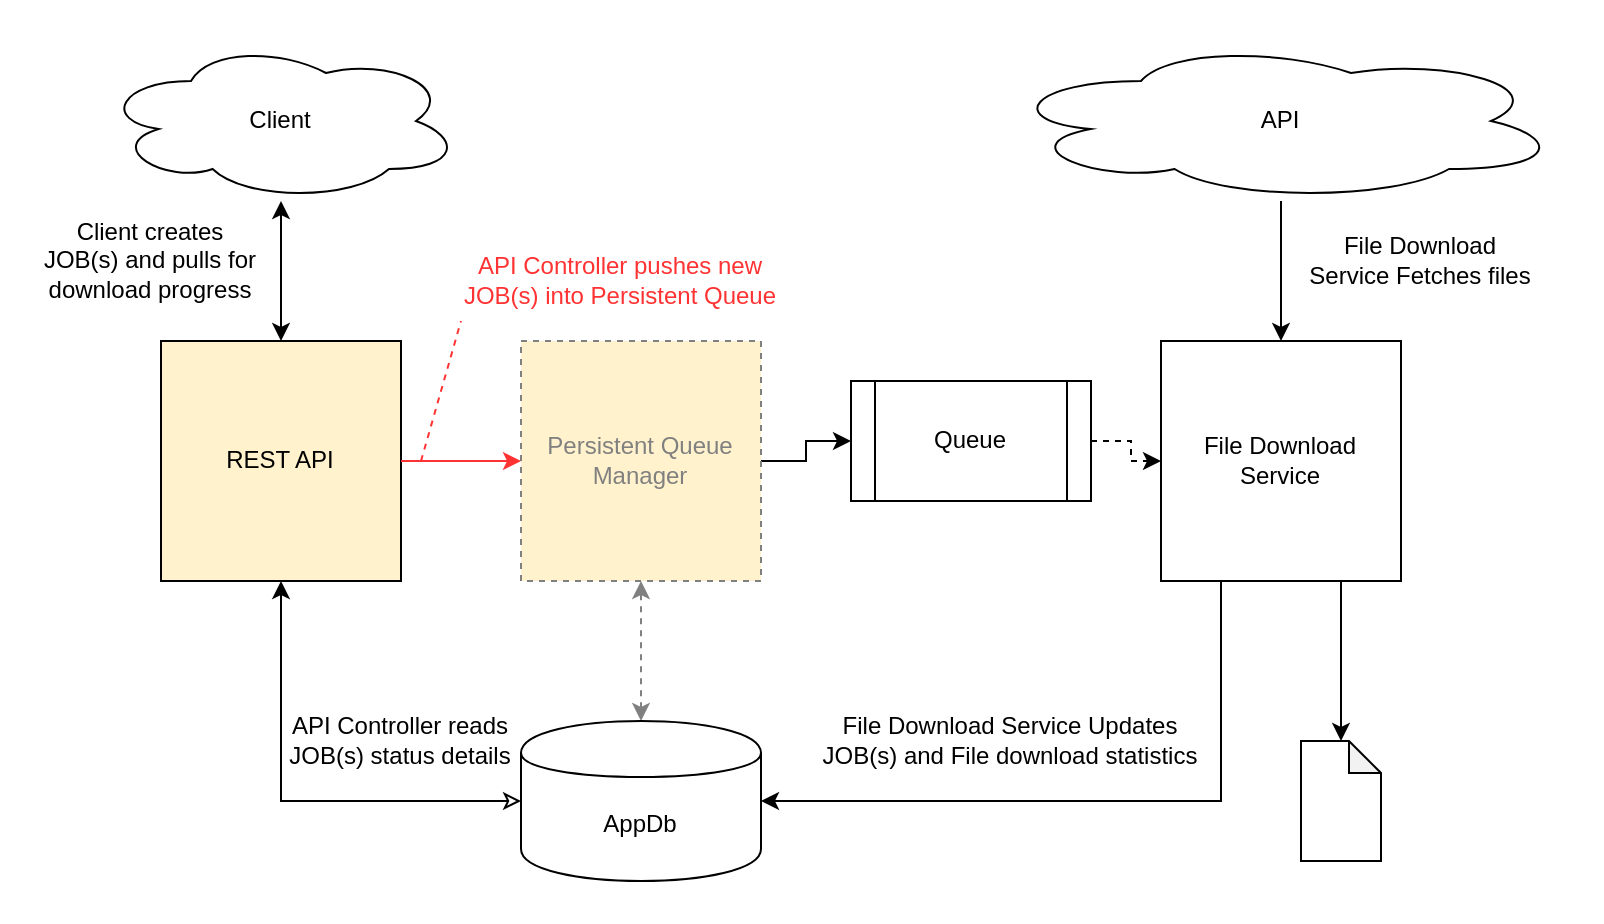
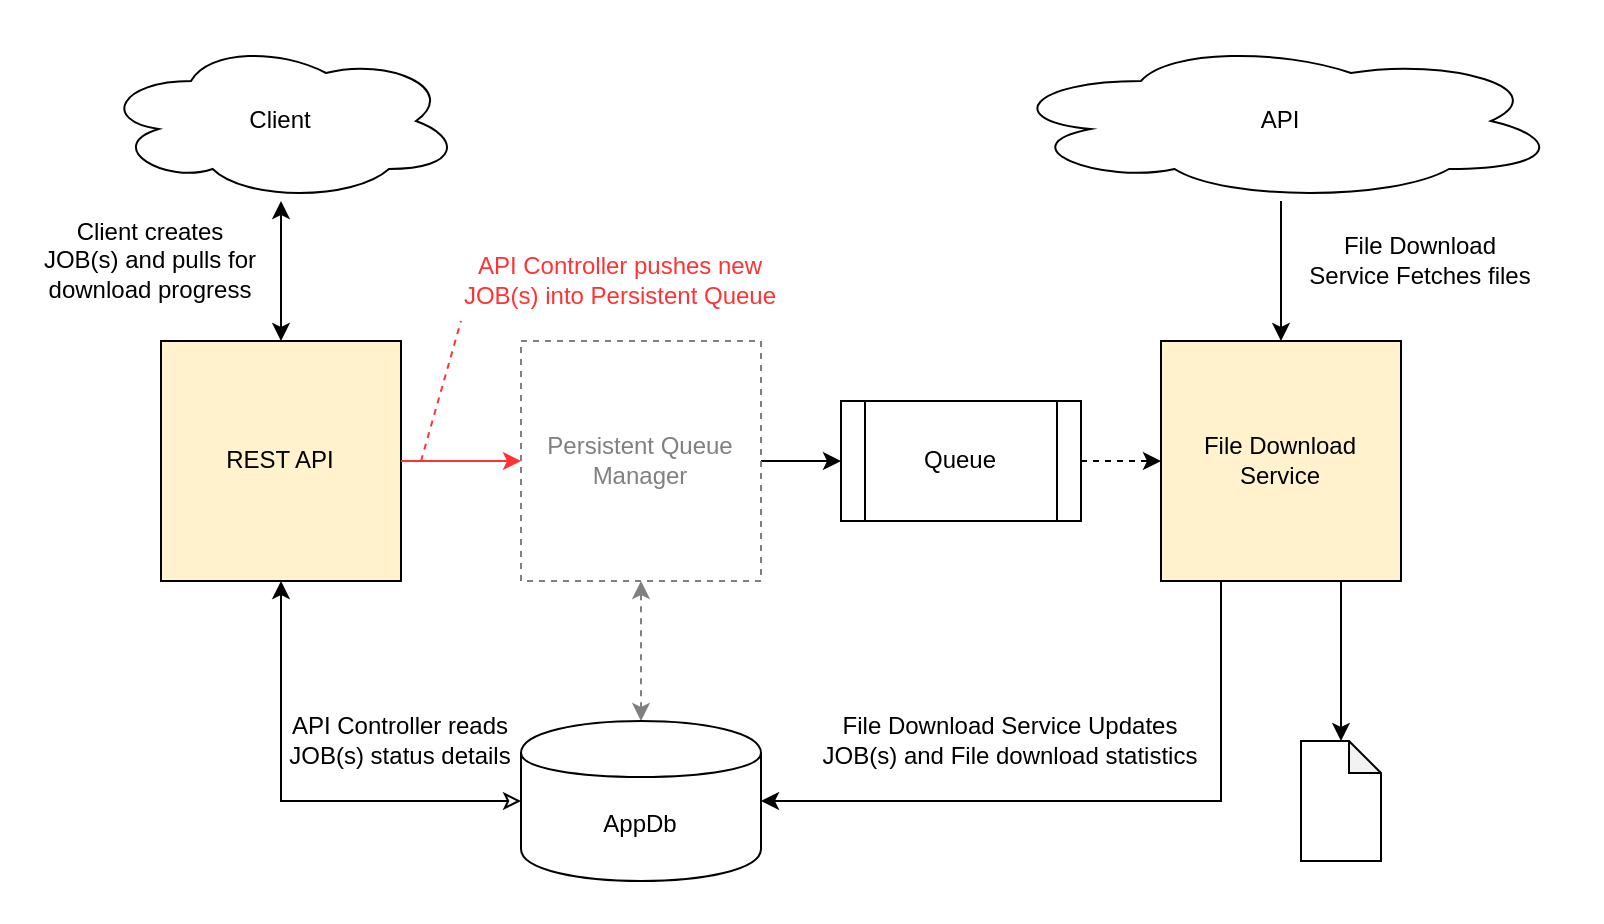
- <mxCell id="5" value="Queue" style="shape=process;whiteSpace=wrap;html=1;backgroundOutline=1;" vertex="1" parent="1"><mxGeometry x="425" y="190" width="120" height="60" as="geometry" /></mxCell>
+ <mxCell id="5" value="Queue" style="shape=process;whiteSpace=wrap;html=1;backgroundOutline=1;" vertex="1" parent="1"><mxGeometry x="420" y="200" width="120" height="60" as="geometry" /></mxCell>
- <mxCell id="10" value="Persistent Queue Manager" style="whiteSpace=wrap;html=1;aspect=fixed;dashed=1;strokeColor=#808080;fontColor=#808080;fillColor=#fff2cc;" vertex="1" parent="1"><mxGeometry x="260" y="170" width="120" height="120" as="geometry" /></mxCell>
+ <mxCell id="10" value="Persistent Queue Manager" style="whiteSpace=wrap;html=1;aspect=fixed;dashed=1;strokeColor=#808080;fontColor=#808080;" vertex="1" parent="1"><mxGeometry x="260" y="170" width="120" height="120" as="geometry" /></mxCell>
- <mxCell id="13" value="File Download Service" style="whiteSpace=wrap;html=1;aspect=fixed;" vertex="1" parent="1"><mxGeometry x="580" y="170" width="120" height="120" as="geometry" /></mxCell>
+ <mxCell id="13" value="File Download Service" style="whiteSpace=wrap;html=1;aspect=fixed;fillColor=#fff2cc;" vertex="1" parent="1"><mxGeometry x="580" y="170" width="120" height="120" as="geometry" /></mxCell>
